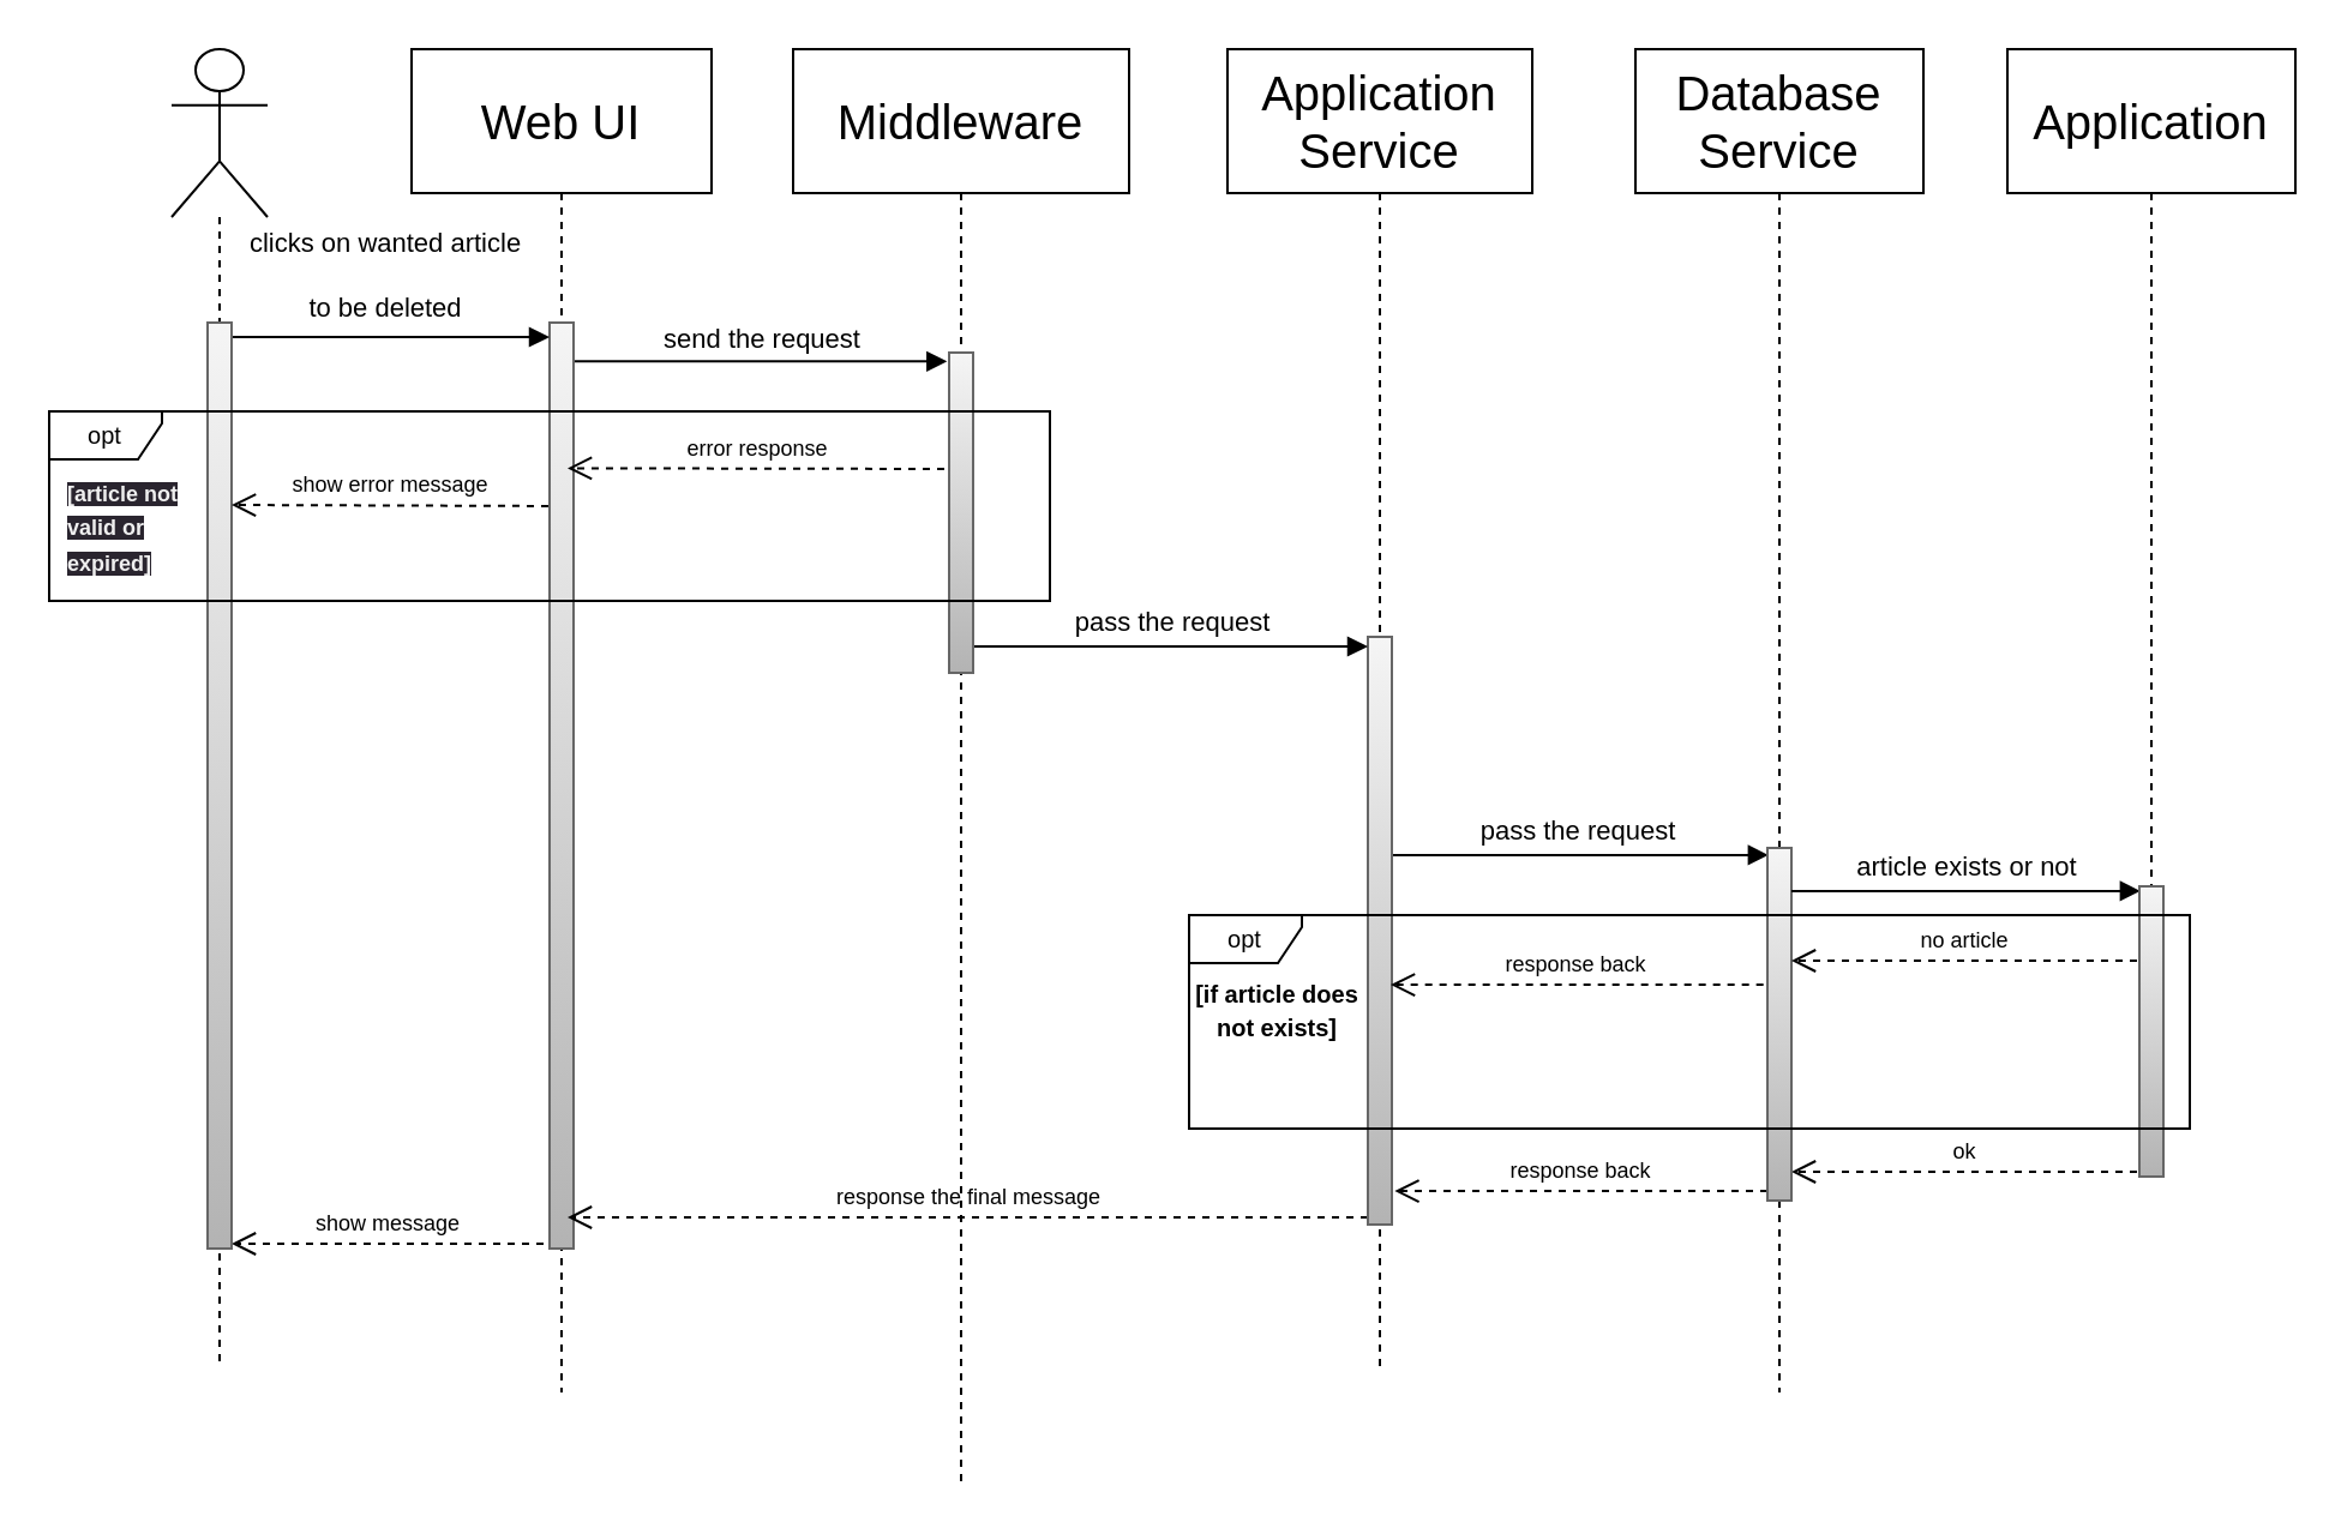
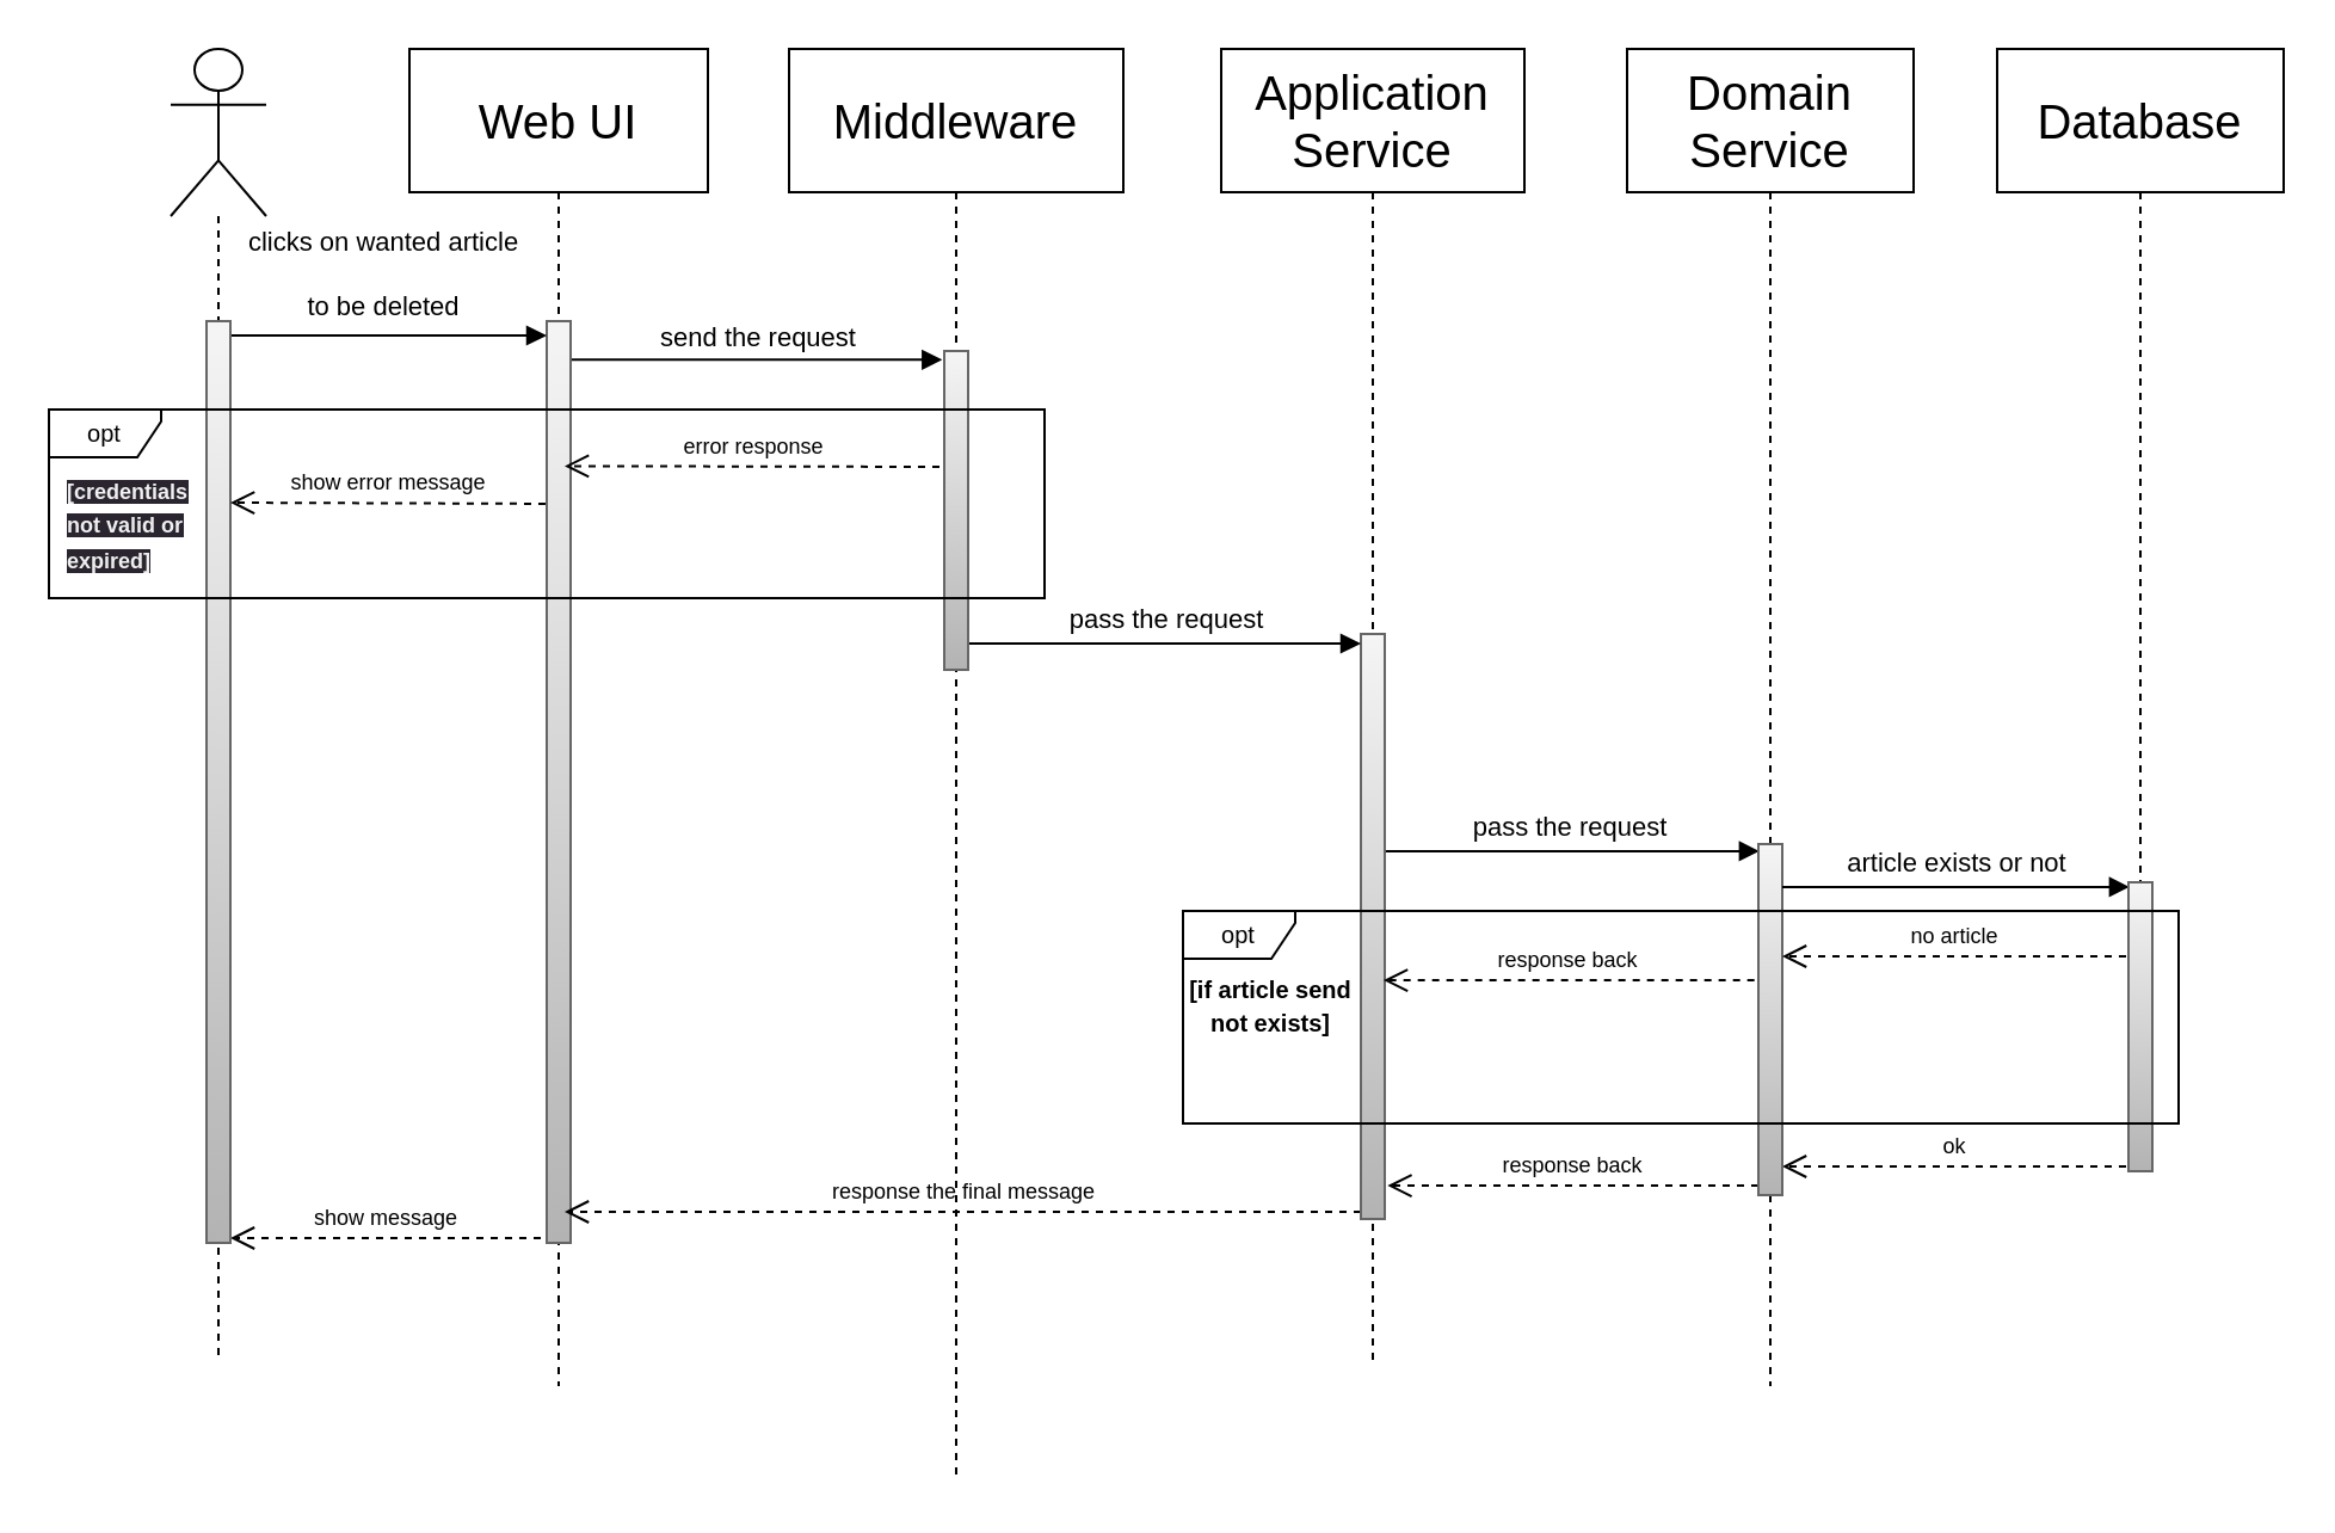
- <mxCell id="12" value="&lt;span style=&quot;font-size: 20px;&quot;&gt;Database&lt;br&gt;Service&lt;br&gt;&lt;/span&gt;" style="shape=umlLifeline;perimeter=lifelinePerimeter;whiteSpace=wrap;html=1;container=1;collapsible=0;recursiveResize=0;outlineConnect=0;size=60;" vertex="1" parent="1"><mxGeometry x="681" y="20" width="120" height="560" as="geometry" /></mxCell>
+ <mxCell id="12" value="&lt;span style=&quot;font-size: 20px;&quot;&gt;Domain&lt;br&gt;Service&lt;br&gt;&lt;/span&gt;" style="shape=umlLifeline;perimeter=lifelinePerimeter;whiteSpace=wrap;html=1;container=1;collapsible=0;recursiveResize=0;outlineConnect=0;size=60;" vertex="1" parent="1"><mxGeometry x="681" y="20" width="120" height="560" as="geometry" /></mxCell>
- <mxCell id="19" value="&lt;span style=&quot;font-size: 20px;&quot;&gt;Application&lt;br&gt;&lt;/span&gt;" style="shape=umlLifeline;perimeter=lifelinePerimeter;whiteSpace=wrap;html=1;container=1;collapsible=0;recursiveResize=0;outlineConnect=0;size=60;" vertex="1" parent="1"><mxGeometry x="836" y="20" width="120" height="470" as="geometry" /></mxCell>
+ <mxCell id="19" value="&lt;span style=&quot;font-size: 20px;&quot;&gt;Database&lt;br&gt;&lt;/span&gt;" style="shape=umlLifeline;perimeter=lifelinePerimeter;whiteSpace=wrap;html=1;container=1;collapsible=0;recursiveResize=0;outlineConnect=0;size=60;" vertex="1" parent="1"><mxGeometry x="836" y="20" width="120" height="470" as="geometry" /></mxCell>
- <mxCell id="25" value="&lt;span style=&quot;border-color: rgb(0, 0, 0); color: rgb(240, 240, 240); font-family: Helvetica; font-style: normal; font-variant-ligatures: normal; font-variant-caps: normal; letter-spacing: normal; orphans: 2; text-indent: 0px; text-transform: none; widows: 2; word-spacing: 0px; -webkit-text-stroke-width: 0px; text-decoration-thickness: initial; text-decoration-style: initial; text-decoration-color: initial; font-size: 9px; font-weight: 700; text-align: center; background-color: rgb(42, 37, 47); float: none; display: inline !important;&quot;&gt;[article not valid or expired&lt;/span&gt;&lt;span style=&quot;border-color: rgb(0, 0, 0); color: rgb(240, 240, 240); font-family: Helvetica; font-style: normal; font-variant-ligatures: normal; font-variant-caps: normal; letter-spacing: normal; orphans: 2; text-indent: 0px; text-transform: none; widows: 2; word-spacing: 0px; -webkit-text-stroke-width: 0px; text-decoration-thickness: initial; text-decoration-style: initial; text-decoration-color: initial; font-size: 9px; font-weight: 700; text-align: center; background-color: rgb(42, 37, 47); float: none; display: inline !important;&quot;&gt;]&lt;/span&gt;" style="text;whiteSpace=wrap;html=1;" vertex="1" parent="1"><mxGeometry x="26" y="191" width="60" height="40" as="geometry" /></mxCell>
+ <mxCell id="25" value="&lt;span style=&quot;border-color: rgb(0, 0, 0); color: rgb(240, 240, 240); font-family: Helvetica; font-style: normal; font-variant-ligatures: normal; font-variant-caps: normal; letter-spacing: normal; orphans: 2; text-indent: 0px; text-transform: none; widows: 2; word-spacing: 0px; -webkit-text-stroke-width: 0px; text-decoration-thickness: initial; text-decoration-style: initial; text-decoration-color: initial; font-size: 9px; font-weight: 700; text-align: center; background-color: rgb(42, 37, 47); float: none; display: inline !important;&quot;&gt;[credentials not valid or expired&lt;/span&gt;&lt;span style=&quot;border-color: rgb(0, 0, 0); color: rgb(240, 240, 240); font-family: Helvetica; font-style: normal; font-variant-ligatures: normal; font-variant-caps: normal; letter-spacing: normal; orphans: 2; text-indent: 0px; text-transform: none; widows: 2; word-spacing: 0px; -webkit-text-stroke-width: 0px; text-decoration-thickness: initial; text-decoration-style: initial; text-decoration-color: initial; font-size: 9px; font-weight: 700; text-align: center; background-color: rgb(42, 37, 47); float: none; display: inline !important;&quot;&gt;]&lt;/span&gt;" style="text;whiteSpace=wrap;html=1;" vertex="1" parent="1"><mxGeometry x="26" y="191" width="60" height="40" as="geometry" /></mxCell>
- <mxCell id="28" value="&lt;div style=&quot;text-align: center;&quot;&gt;&lt;span style=&quot;background-color: initial;&quot;&gt;&lt;font size=&quot;1&quot;&gt;&lt;b&gt;[if article does not exists]&lt;/b&gt;&lt;/font&gt;&lt;/span&gt;&lt;/div&gt;" style="text;whiteSpace=wrap;html=1;" vertex="1" parent="1"><mxGeometry x="496" y="400" width="70" height="45.5" as="geometry" /></mxCell>
+ <mxCell id="28" value="&lt;div style=&quot;text-align: center;&quot;&gt;&lt;span style=&quot;background-color: initial;&quot;&gt;&lt;font size=&quot;1&quot;&gt;&lt;b&gt;[if article send not exists]&lt;/b&gt;&lt;/font&gt;&lt;/span&gt;&lt;/div&gt;" style="text;whiteSpace=wrap;html=1;" vertex="1" parent="1"><mxGeometry x="496" y="400" width="70" height="45.5" as="geometry" /></mxCell>
